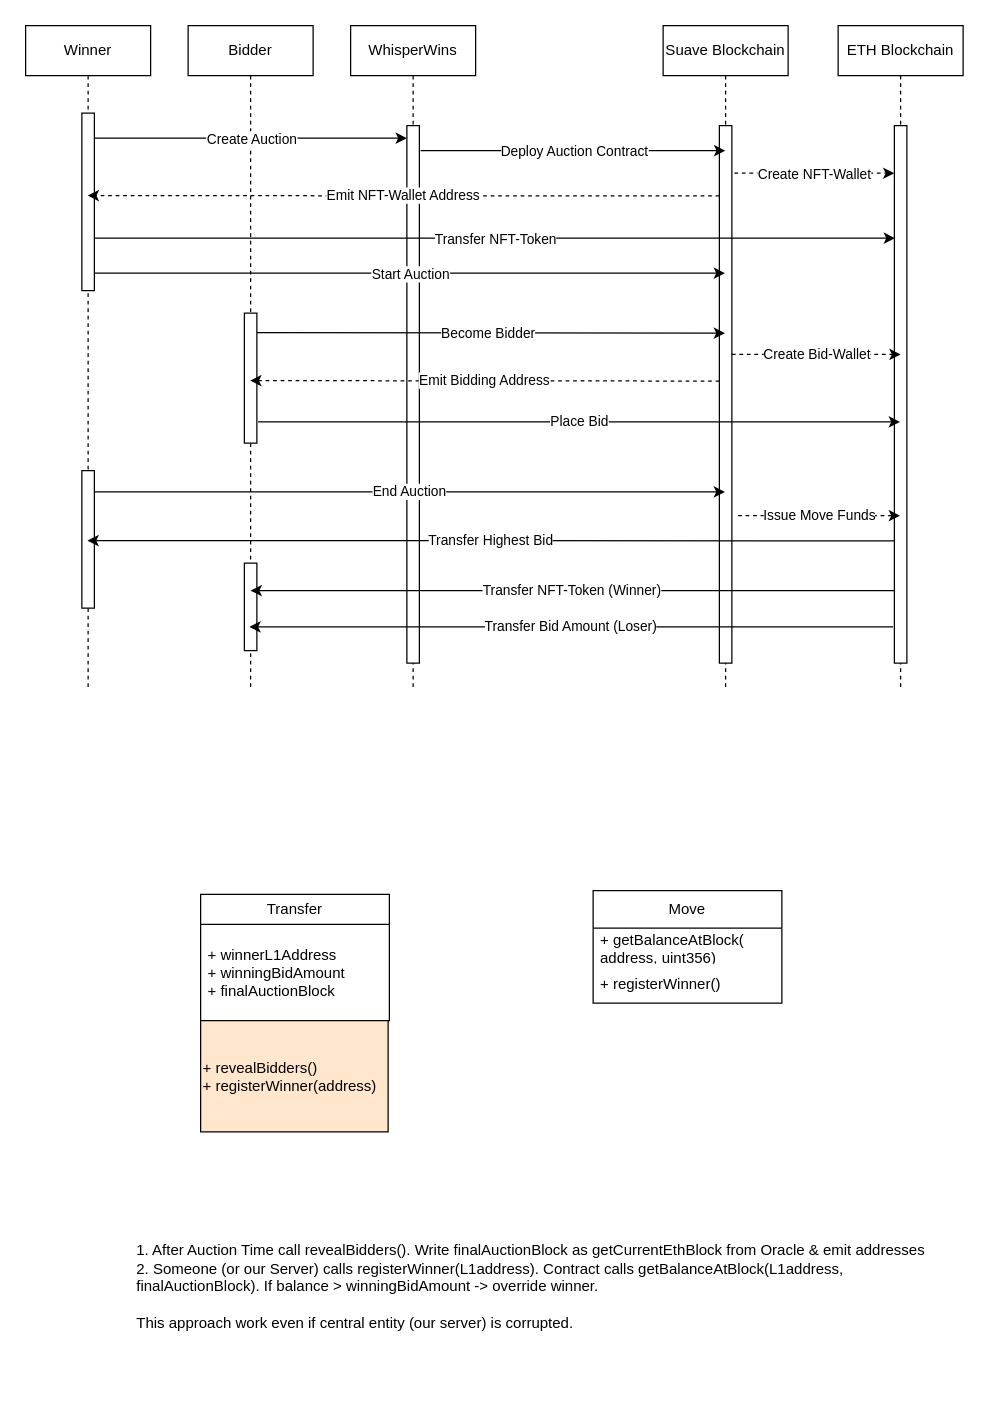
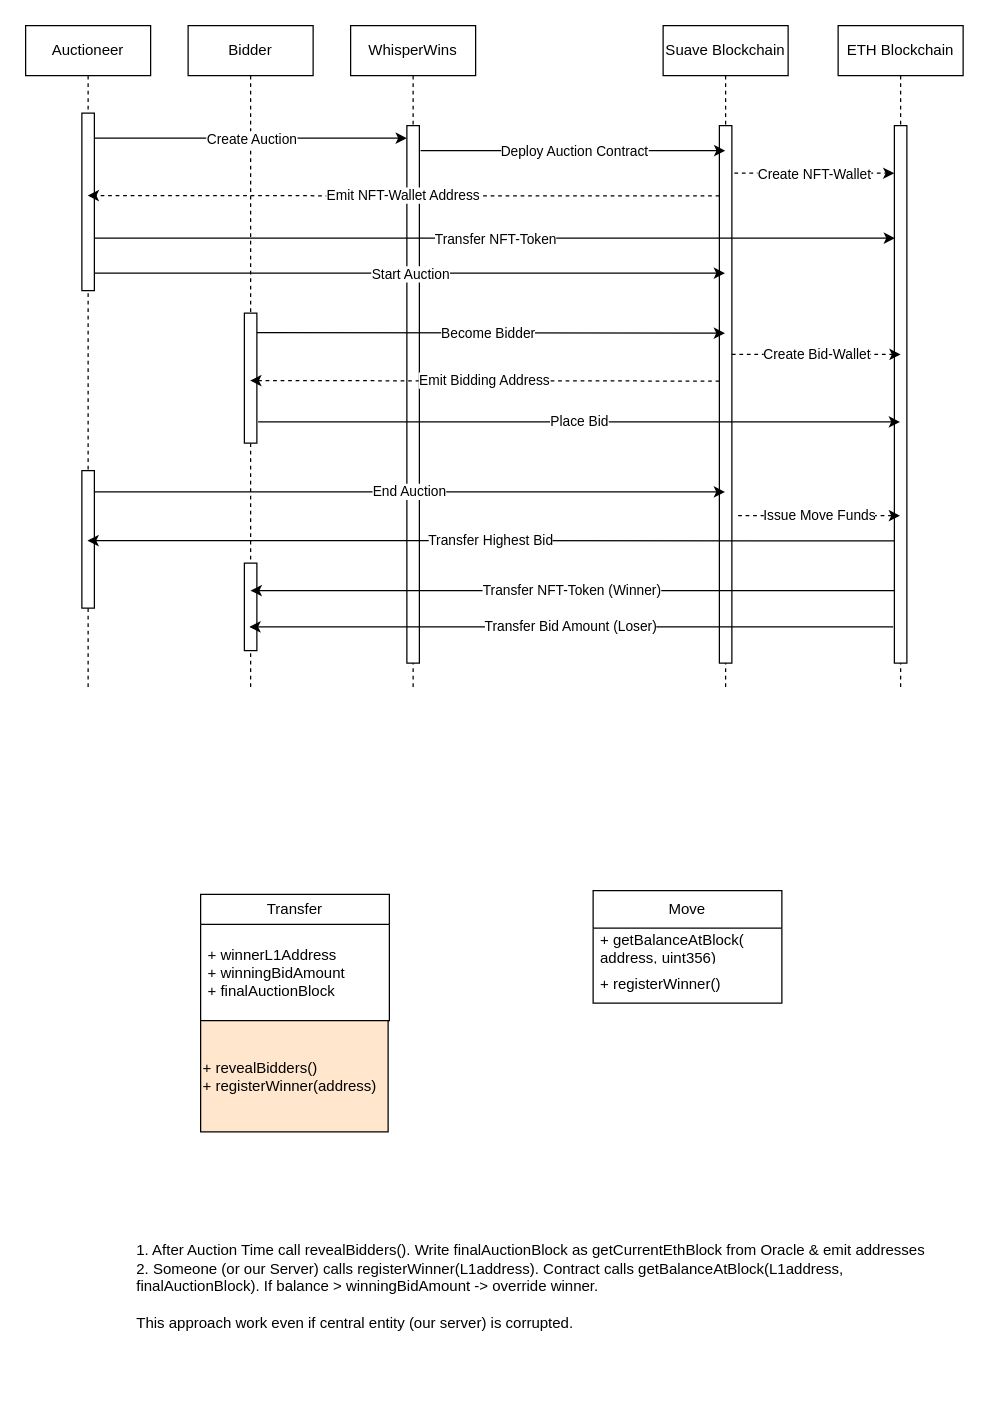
- <mxCell id="2" value="Winner" style="shape=umlLifeline;perimeter=lifelinePerimeter;whiteSpace=wrap;html=1;container=0;dropTarget=0;collapsible=0;recursiveResize=0;outlineConnect=0;portConstraint=eastwest;newEdgeStyle={&quot;edgeStyle&quot;:&quot;elbowEdgeStyle&quot;,&quot;elbow&quot;:&quot;vertical&quot;,&quot;curved&quot;:0,&quot;rounded&quot;:0};" parent="1" vertex="1"><mxGeometry x="20" y="20" width="100" height="530" as="geometry" /></mxCell>
+ <mxCell id="2" value="Auctioneer" style="shape=umlLifeline;perimeter=lifelinePerimeter;whiteSpace=wrap;html=1;container=0;dropTarget=0;collapsible=0;recursiveResize=0;outlineConnect=0;portConstraint=eastwest;newEdgeStyle={&quot;edgeStyle&quot;:&quot;elbowEdgeStyle&quot;,&quot;elbow&quot;:&quot;vertical&quot;,&quot;curved&quot;:0,&quot;rounded&quot;:0};" parent="1" vertex="1"><mxGeometry x="20" y="20" width="100" height="530" as="geometry" /></mxCell>
